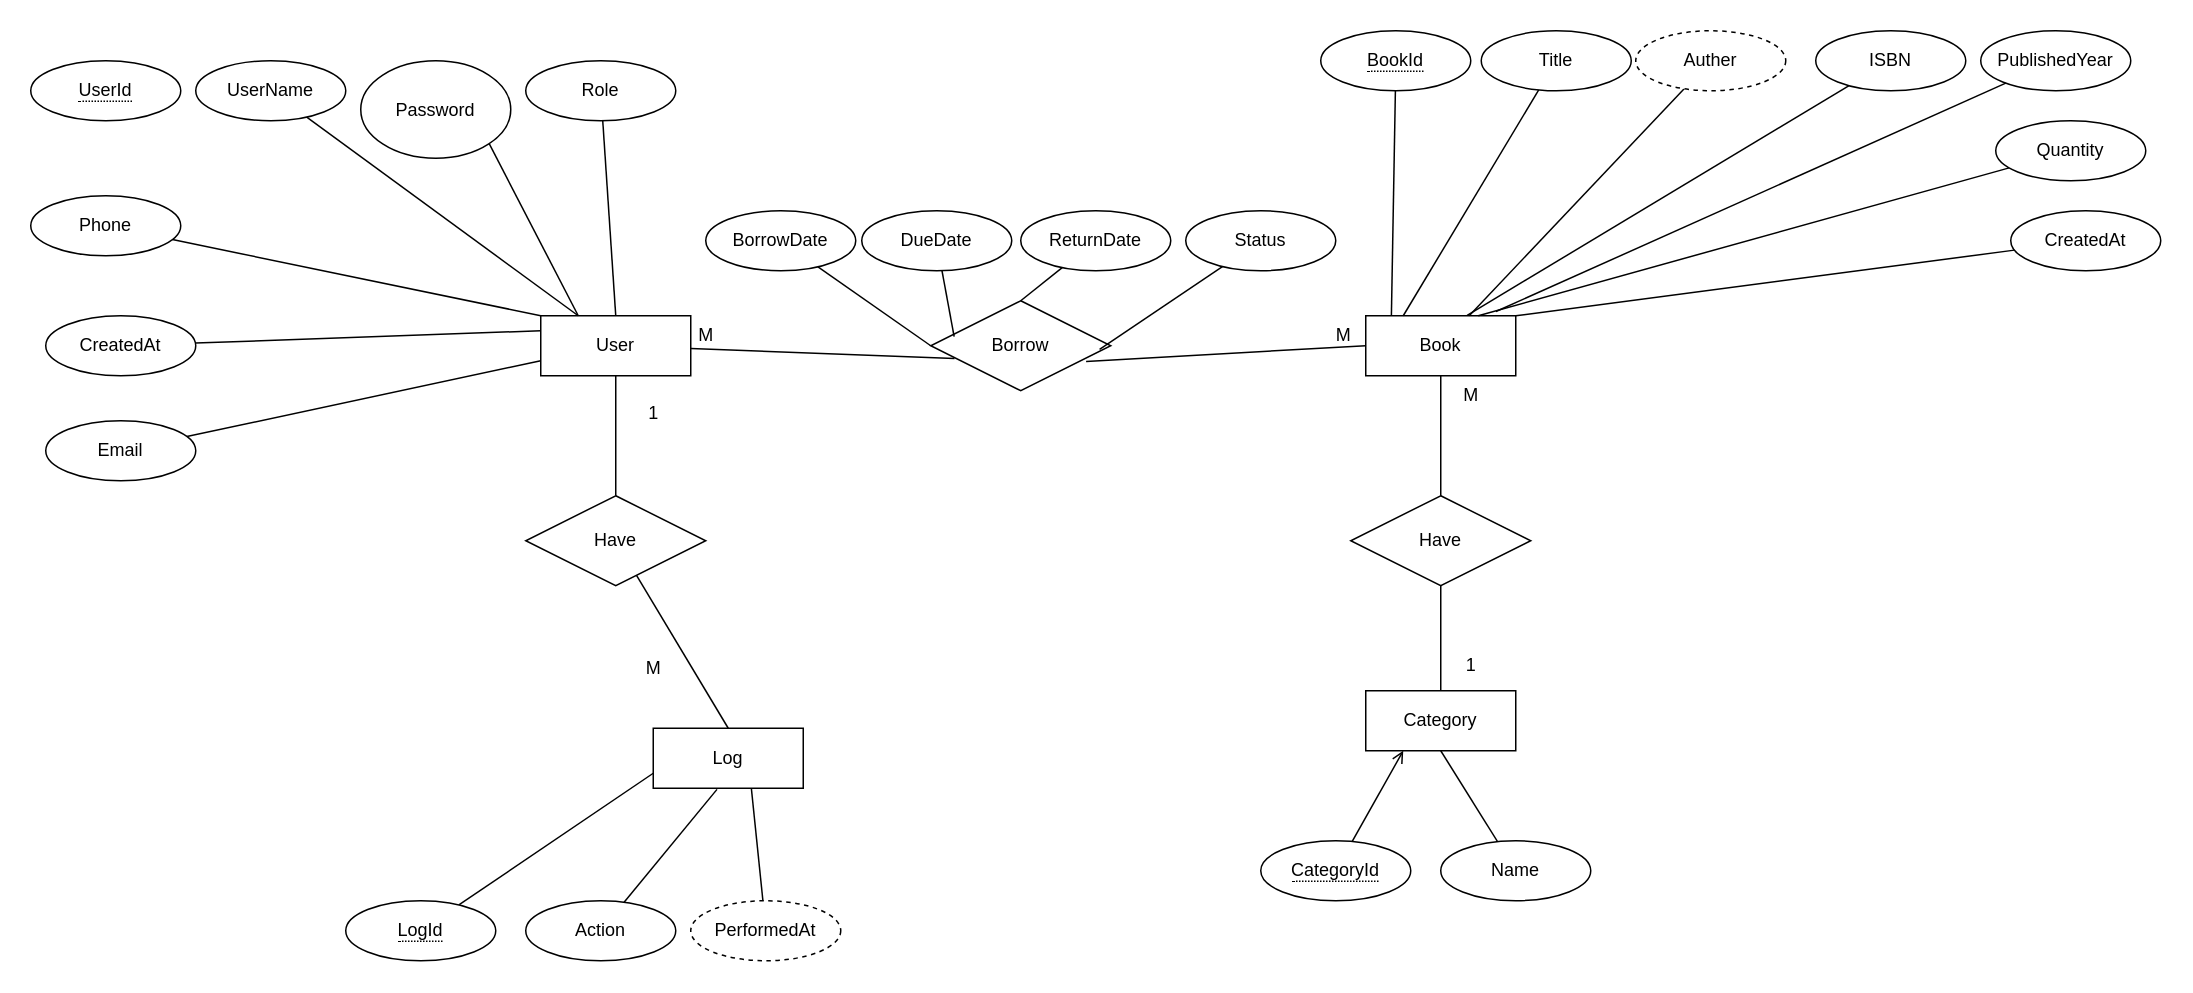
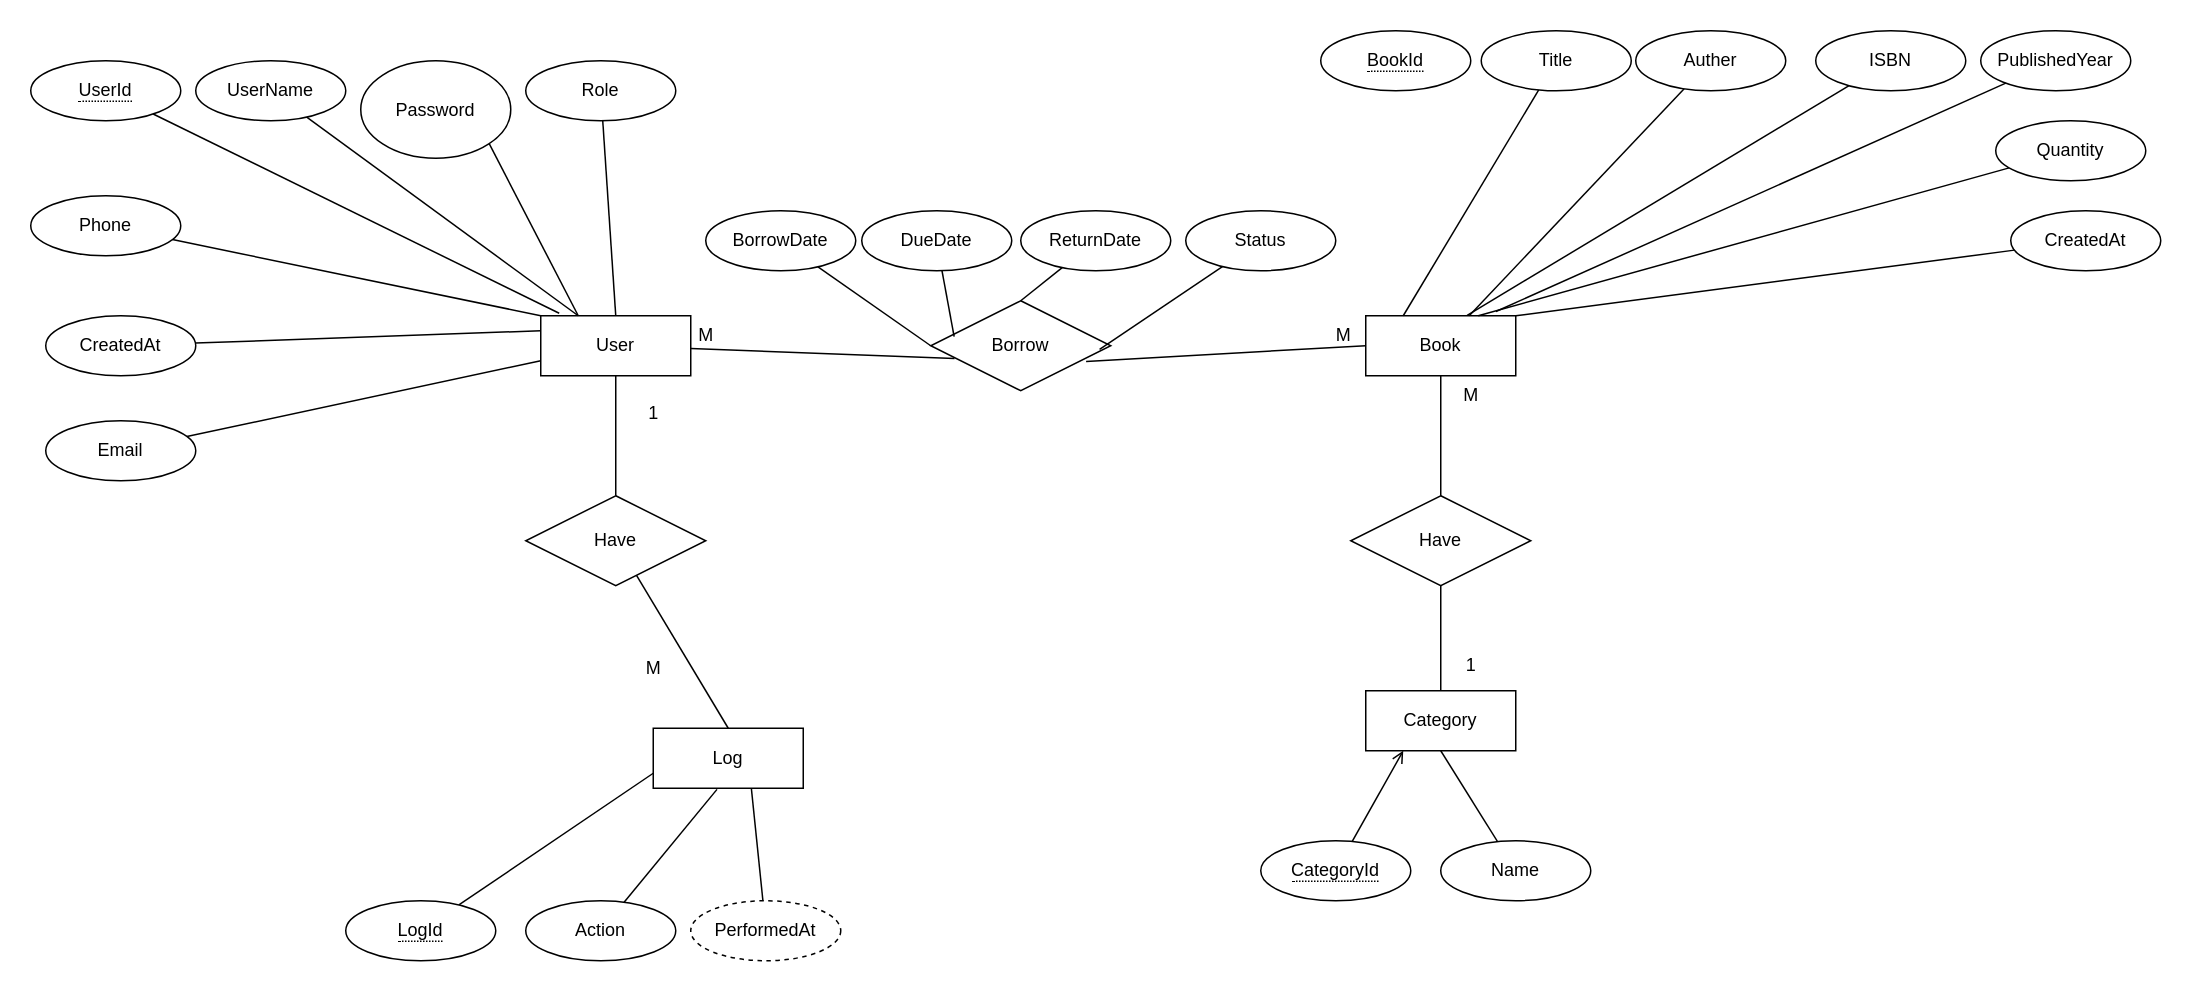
- <mxCell id="27" value="Auther" style="ellipse;whiteSpace=wrap;html=1;align=center;shadow=0;dashed=1;" vertex="1" parent="1"><mxGeometry x="1090" y="20" width="100" height="40" as="geometry" /></mxCell>
+ <mxCell id="27" value="Auther" style="ellipse;whiteSpace=wrap;html=1;align=center;shadow=0;" vertex="1" parent="1"><mxGeometry x="1090" y="20" width="100" height="40" as="geometry" /></mxCell>
- <mxCell id="22" style="rounded=0;orthogonalLoop=1;jettySize=auto;html=1;shadow=0;endArrow=none;startFill=0;entryX=0.171;entryY=-0.007;entryDx=0;entryDy=0;entryPerimeter=0;" edge="1" parent="1" source="23" target="5"><mxGeometry relative="1" as="geometry" /></mxCell>
+ <mxCell id="21" style="rounded=0;orthogonalLoop=1;jettySize=auto;html=1;entryX=0.123;entryY=-0.042;entryDx=0;entryDy=0;entryPerimeter=0;shadow=0;endArrow=none;startFill=0;" edge="1" parent="1" source="8" target="3"><mxGeometry relative="1" as="geometry" /></mxCell>
